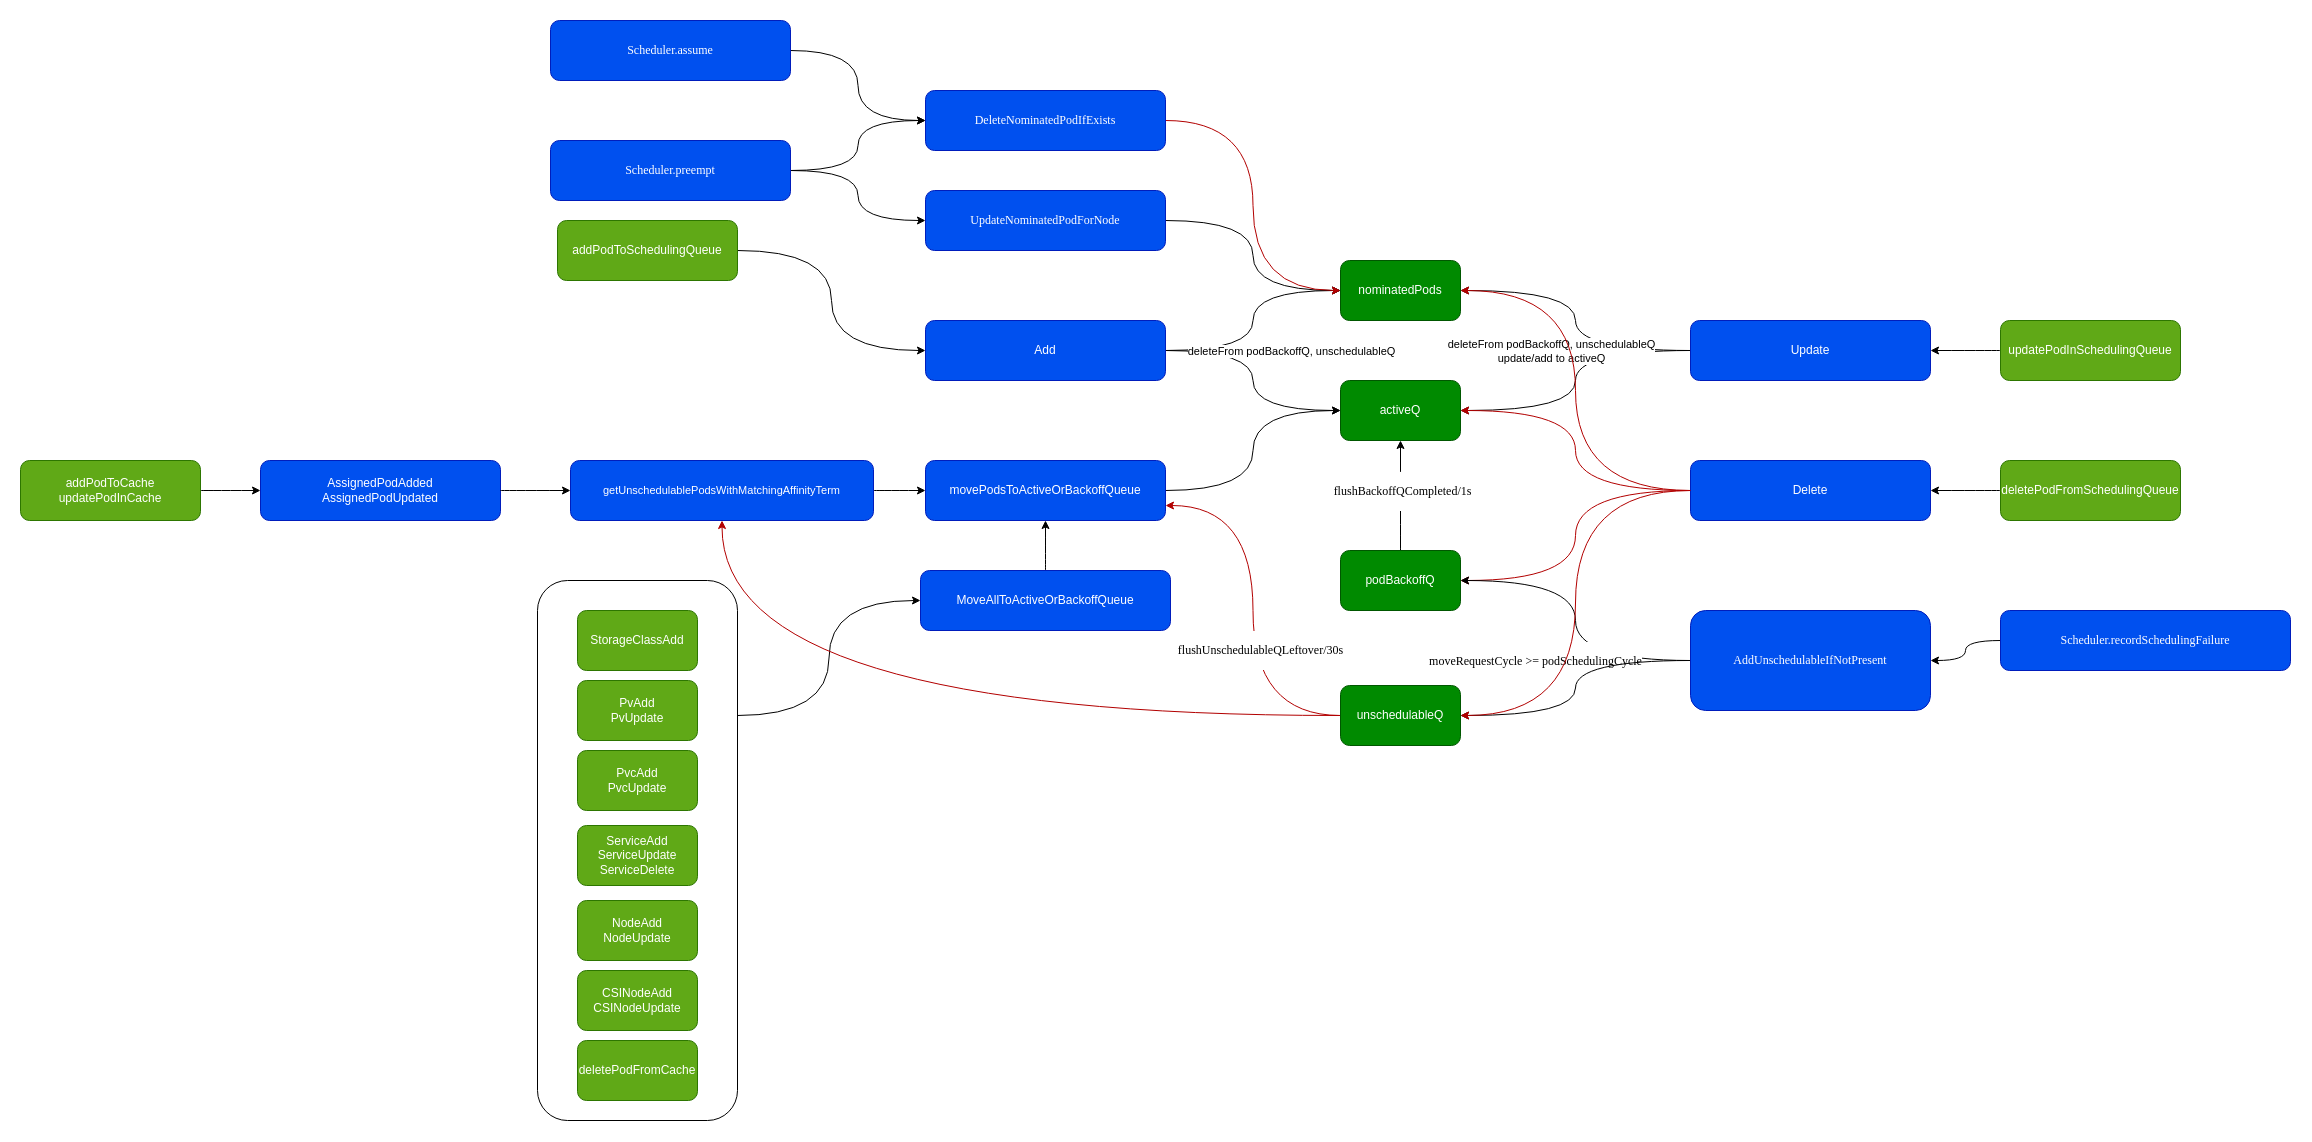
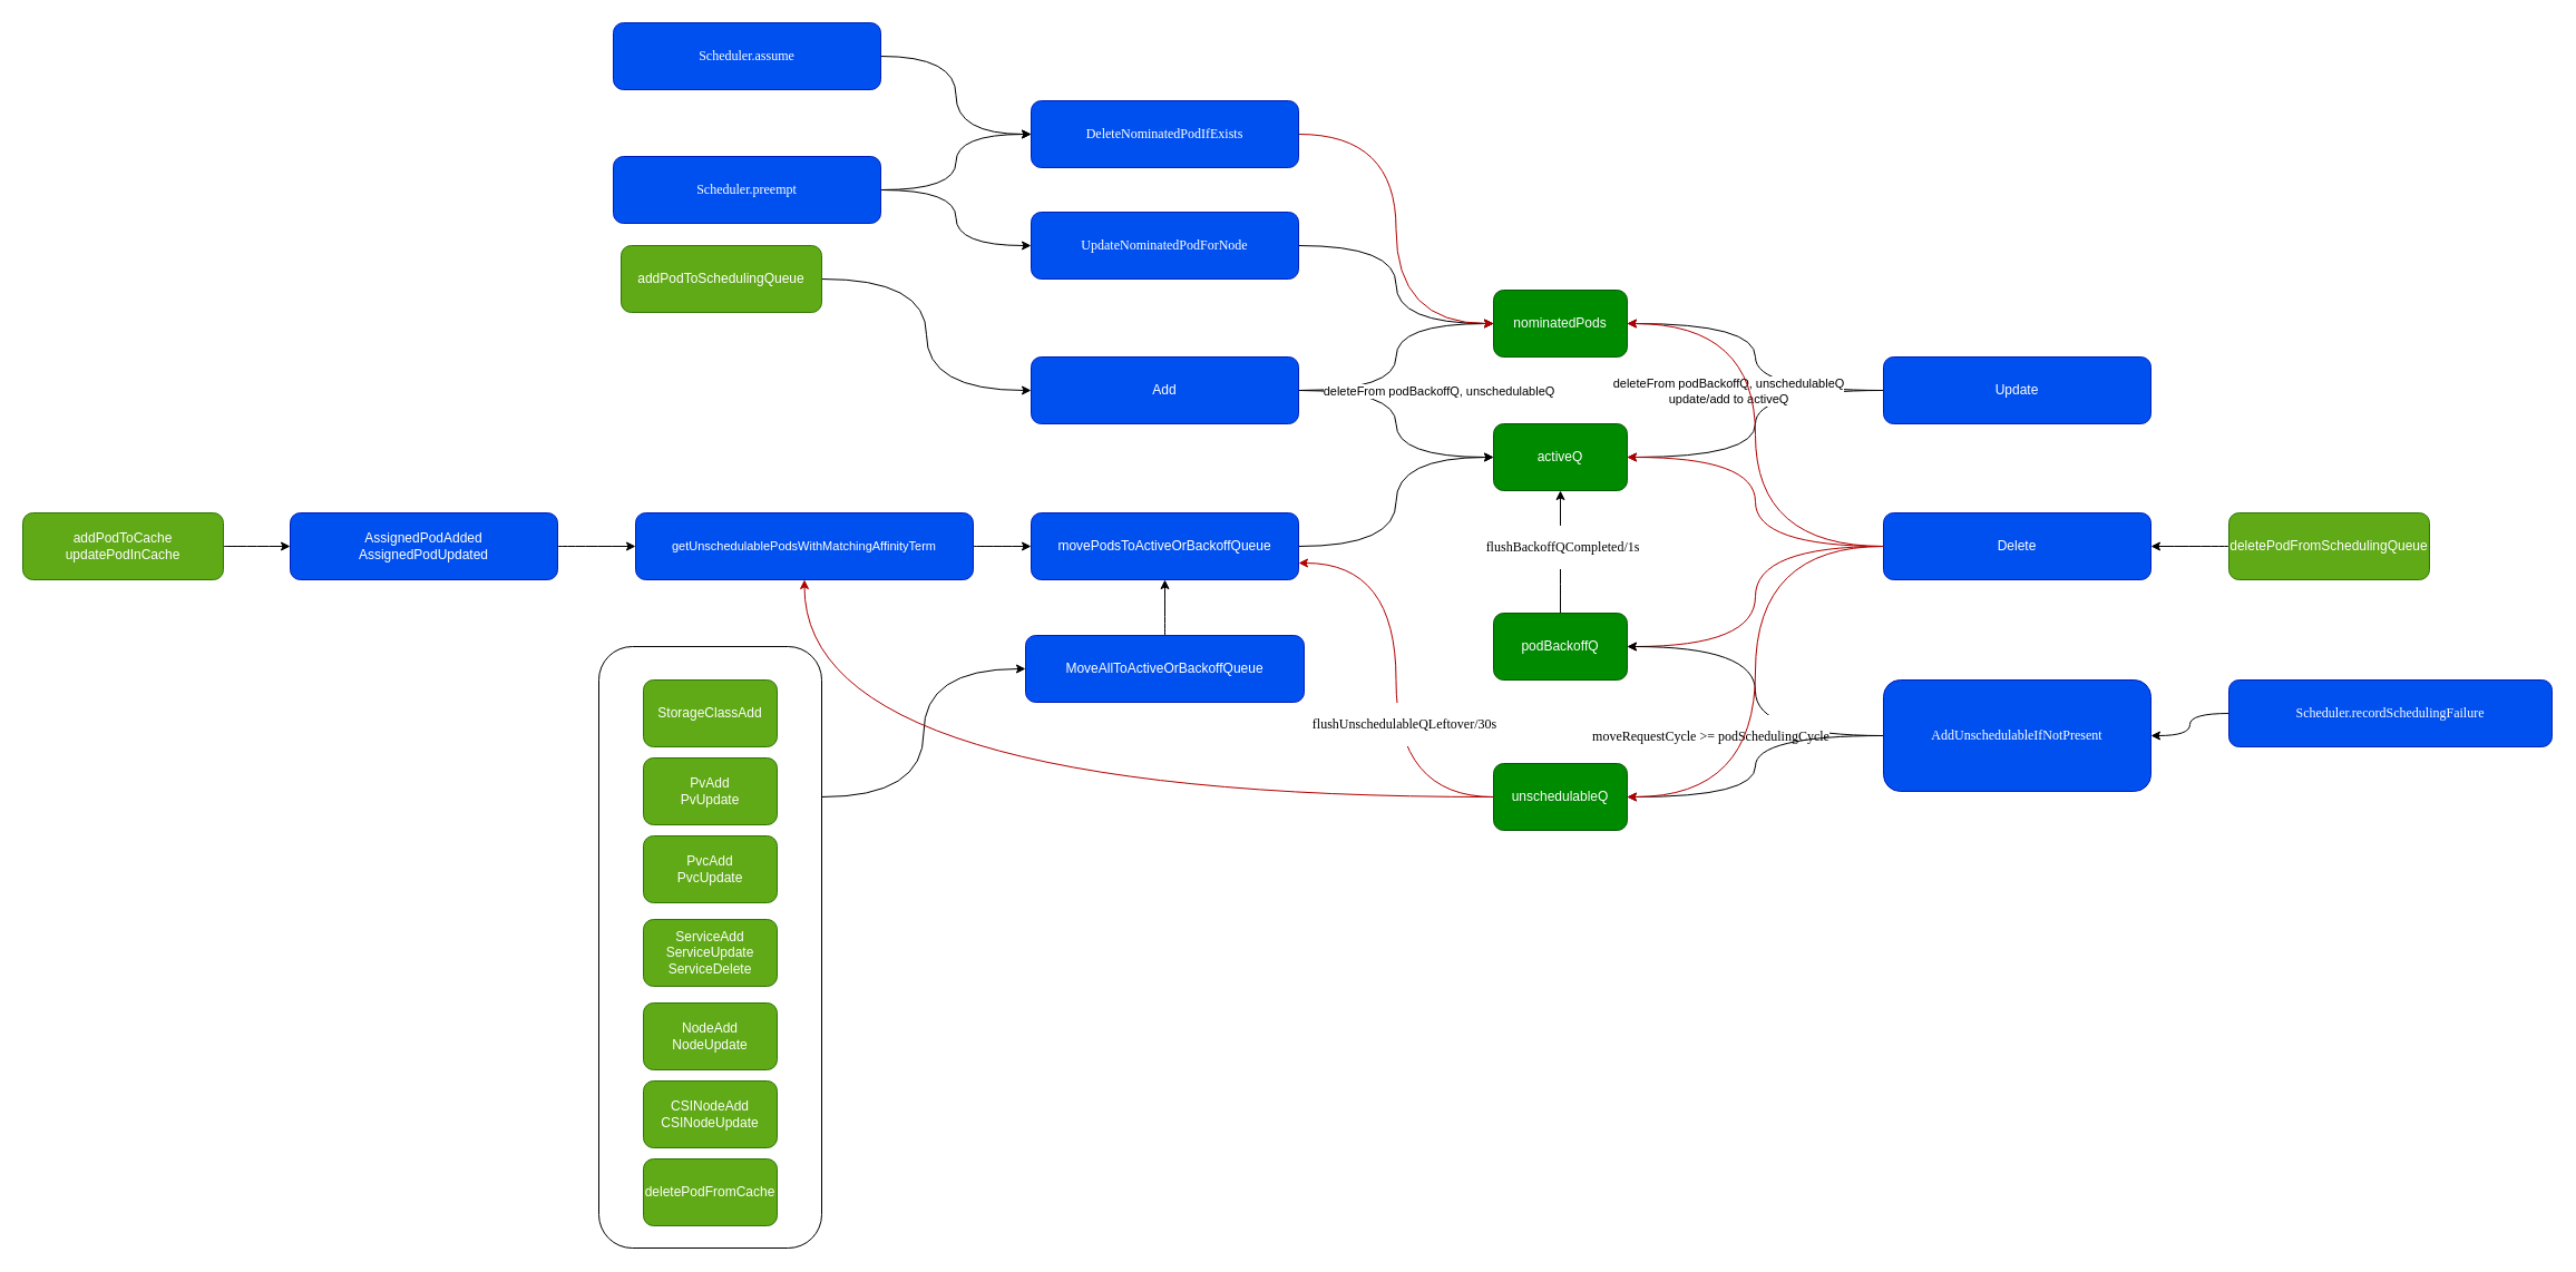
- <mxCell id="34" style="edgeStyle=orthogonalEdgeStyle;curved=1;rounded=0;orthogonalLoop=1;jettySize=auto;html=1;entryX=1;entryY=0.5;entryDx=0;entryDy=0;strokeColor=#000000;" parent="1" source="35" target="33" edge="1"><mxGeometry relative="1" as="geometry" /></mxCell>
- <mxCell id="35" value="updatePodInSchedulingQueue" style="rounded=1;whiteSpace=wrap;html=1;fillColor=#60a917;strokeColor=#2D7600;fontColor=#ffffff;" parent="1" vertex="1"><mxGeometry x="2000" y="320" width="180" height="60" as="geometry" /></mxCell>
